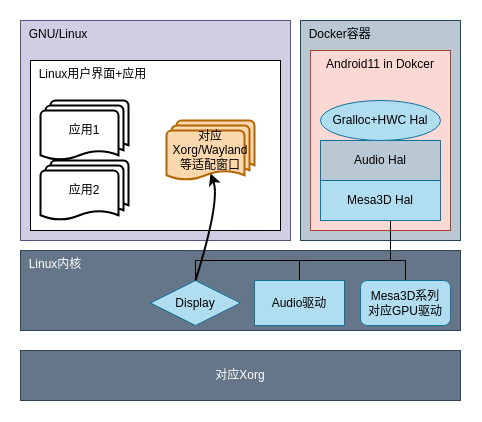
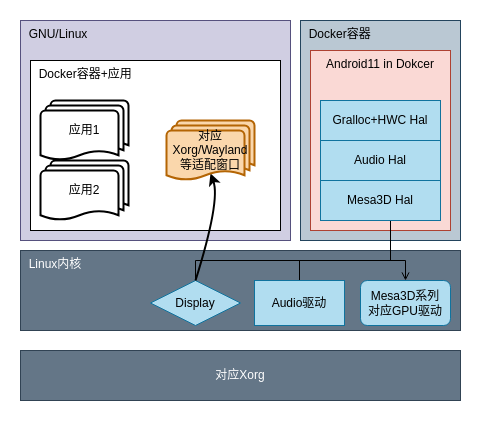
- <mxCell id="5" value="&amp;nbsp; Linux用户界面+应用" style="rounded=0;whiteSpace=wrap;html=1;align=left;verticalAlign=top;" parent="1" vertex="1"><mxGeometry x="30" y="60" width="250" height="170" as="geometry" /></mxCell>
+ <mxCell id="5" value="&amp;nbsp; Docker容器+应用" style="rounded=0;whiteSpace=wrap;html=1;align=left;verticalAlign=top;" parent="1" vertex="1"><mxGeometry x="30" y="60" width="250" height="170" as="geometry" /></mxCell>
- <mxCell id="20" value="Gralloc+HWC Hal" style="ellipse;whiteSpace=wrap;html=1;fillColor=#b1ddf0;strokeColor=#10739e;" parent="1" vertex="1"><mxGeometry x="320" y="100" width="120" height="40" as="geometry" /></mxCell>
+ <mxCell id="20" value="Gralloc+HWC Hal" style="rounded=0;whiteSpace=wrap;html=1;fillColor=#b1ddf0;strokeColor=#10739e;" parent="1" vertex="1"><mxGeometry x="320" y="100" width="120" height="40" as="geometry" /></mxCell>
- <mxCell id="19" value="Audio Hal" style="rounded=0;whiteSpace=wrap;html=1;fillColor=#bac8d3;strokeColor=#10739e;" parent="1" vertex="1"><mxGeometry x="320" y="140" width="120" height="40" as="geometry" /></mxCell>
+ <mxCell id="19" value="Audio Hal" style="rounded=0;whiteSpace=wrap;html=1;fillColor=#b1ddf0;strokeColor=#10739e;" parent="1" vertex="1"><mxGeometry x="320" y="140" width="120" height="40" as="geometry" /></mxCell>
- <mxCell id="9" style="edgeStyle=orthogonalEdgeStyle;rounded=0;orthogonalLoop=1;jettySize=auto;html=1;startArrow=none;startFill=0;endArrow=none;endFill=0;strokeWidth=1;" parent="1" source="11" target="12" edge="1"><mxGeometry relative="1" as="geometry"><Array as="points"><mxPoint x="390" y="260" /><mxPoint x="405" y="260" /></Array></mxGeometry></mxCell>
+ <mxCell id="9" style="edgeStyle=orthogonalEdgeStyle;rounded=0;orthogonalLoop=1;jettySize=auto;html=1;startArrow=none;startFill=0;endArrow=open;endFill=0;strokeWidth=1;" parent="1" source="11" target="12" edge="1"><mxGeometry relative="1" as="geometry"><Array as="points"><mxPoint x="390" y="260" /><mxPoint x="405" y="260" /></Array></mxGeometry></mxCell>
